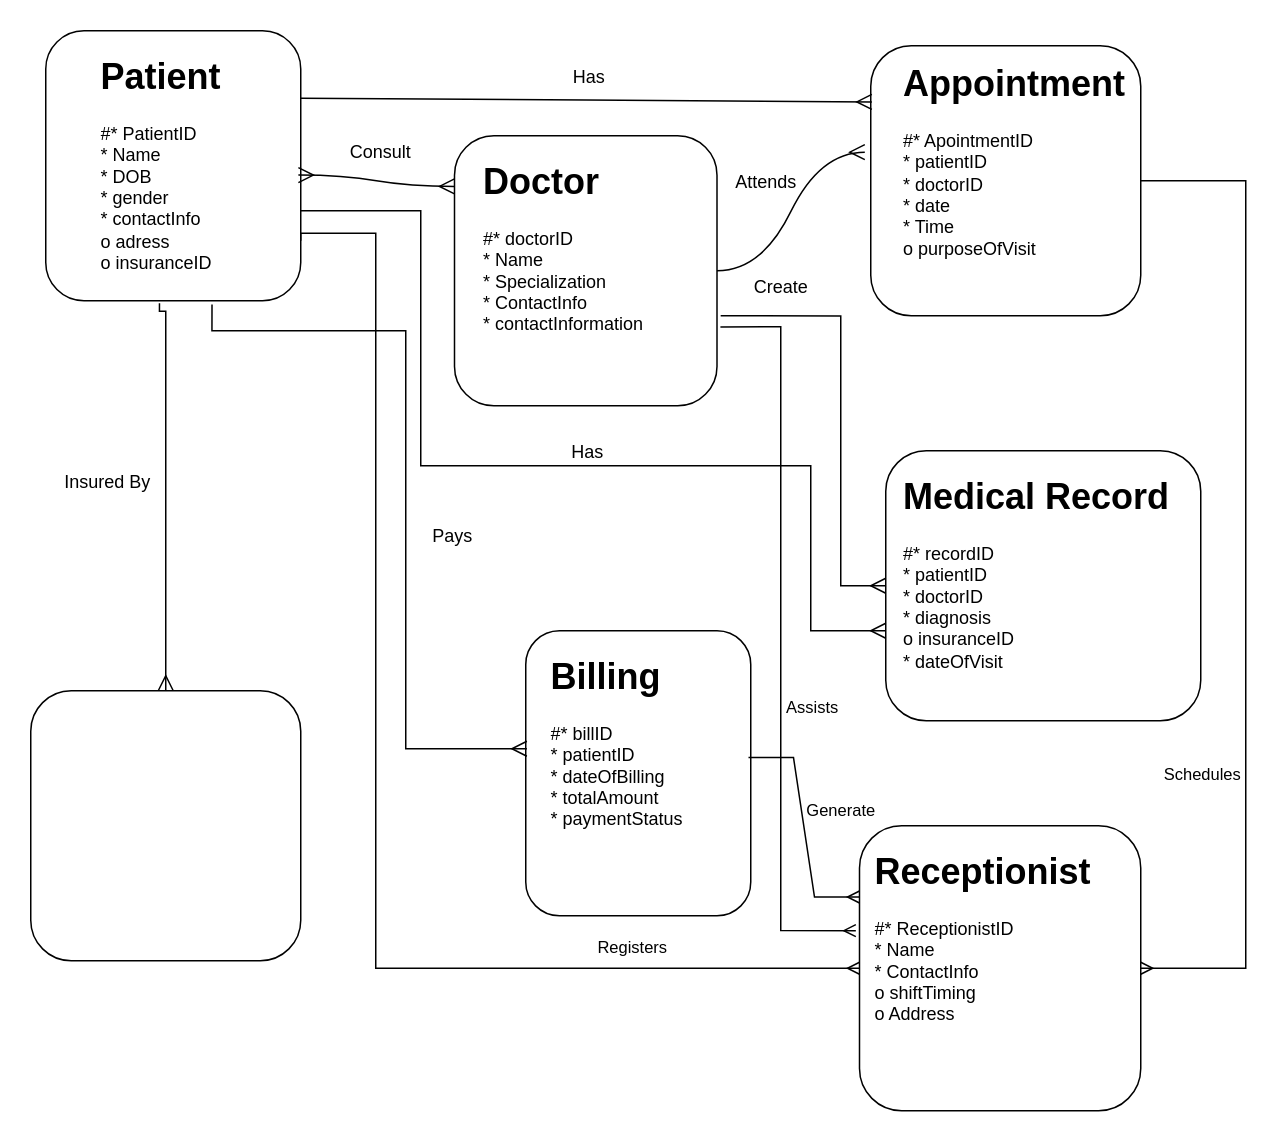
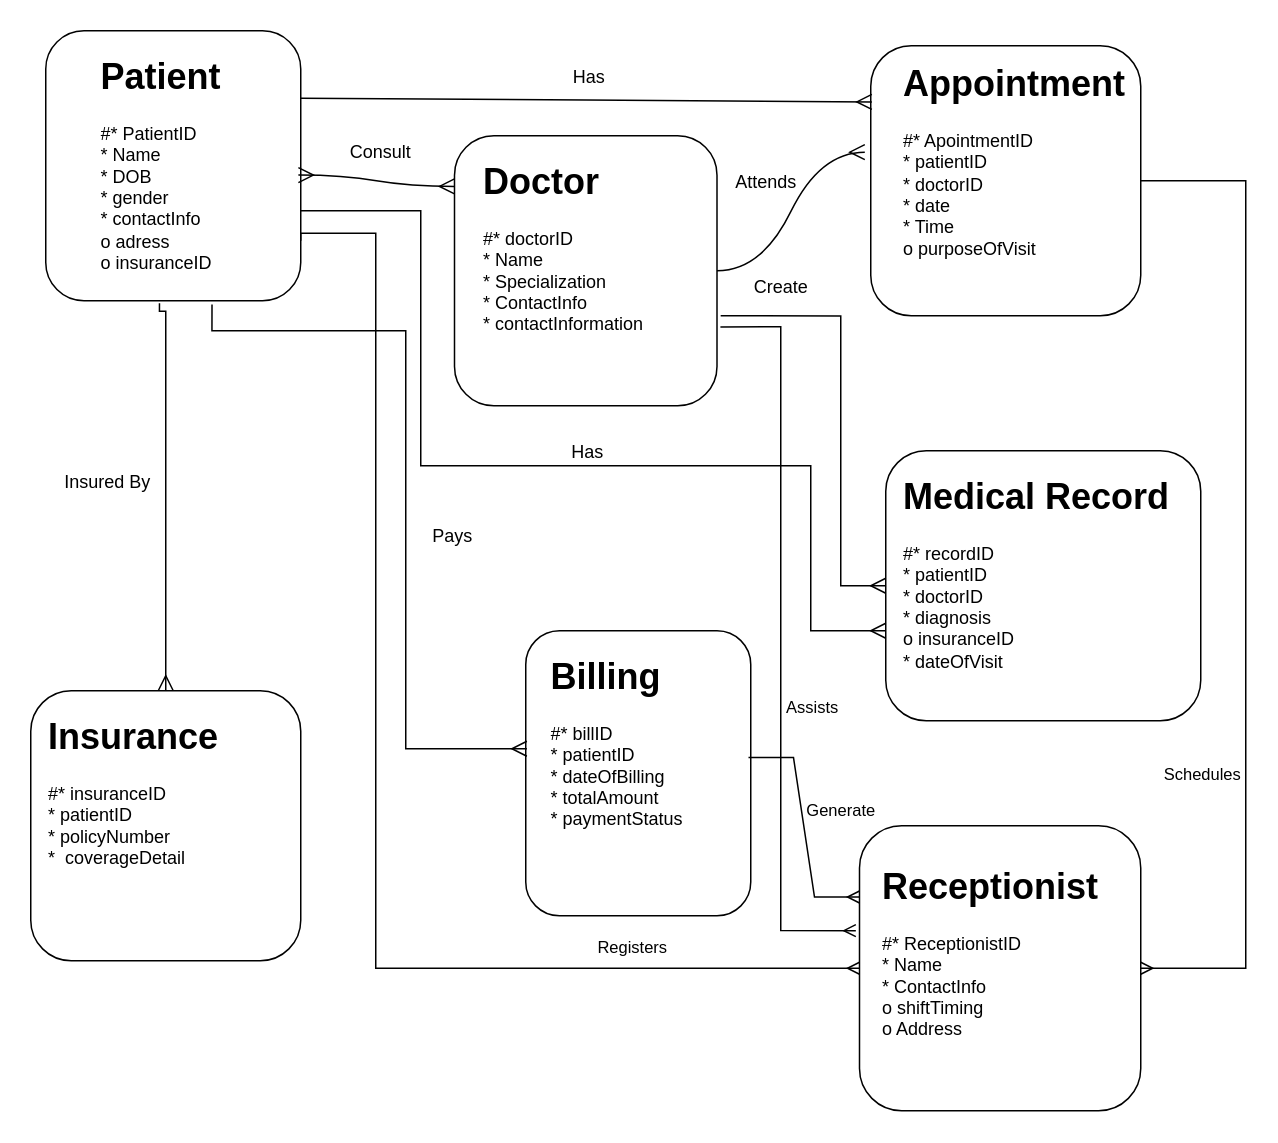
+ <mxCell id="9" value="&lt;h1 style=&quot;margin-top: 0px;&quot;&gt;Insurance&lt;/h1&gt;&lt;div&gt;#* insuranceID&lt;/div&gt;&lt;div&gt;* patientID&lt;/div&gt;&lt;div&gt;* policyNumber&lt;/div&gt;&lt;div&gt;*&amp;nbsp; coverageDetail&lt;/div&gt;&lt;div&gt;&lt;br&gt;&lt;/div&gt;&lt;div&gt;&lt;br&gt;&lt;/div&gt;" style="text;html=1;whiteSpace=wrap;overflow=hidden;rounded=0;" vertex="1" parent="1"><mxGeometry x="30" y="470" width="140" height="160" as="geometry" /></mxCell>
- <mxCell id="30" value="&lt;h1 style=&quot;margin-top: 0px;&quot;&gt;Receptionist&lt;/h1&gt;&lt;div&gt;#* ReceptionistID&lt;/div&gt;&lt;div&gt;* Name&lt;/div&gt;&lt;div&gt;* ContactInfo&lt;/div&gt;&lt;div&gt;o shiftTiming&lt;/div&gt;&lt;div&gt;o Address&lt;/div&gt;&lt;div&gt;&lt;br&gt;&lt;/div&gt;&lt;div&gt;&lt;br&gt;&lt;/div&gt;" style="text;html=1;whiteSpace=wrap;overflow=hidden;rounded=0;" vertex="1" parent="1"><mxGeometry x="581.25" y="560" width="160" height="170" as="geometry" /></mxCell>
+ <mxCell id="30" value="&lt;h1 style=&quot;margin-top: 0px;&quot;&gt;Receptionist&lt;/h1&gt;&lt;div&gt;#* ReceptionistID&lt;/div&gt;&lt;div&gt;* Name&lt;/div&gt;&lt;div&gt;* ContactInfo&lt;/div&gt;&lt;div&gt;o shiftTiming&lt;/div&gt;&lt;div&gt;o Address&lt;/div&gt;&lt;div&gt;&lt;br&gt;&lt;/div&gt;&lt;div&gt;&lt;br&gt;&lt;/div&gt;" style="text;html=1;whiteSpace=wrap;overflow=hidden;rounded=0;" vertex="1" parent="1"><mxGeometry x="586.25" y="570" width="160" height="170" as="geometry" /></mxCell>
